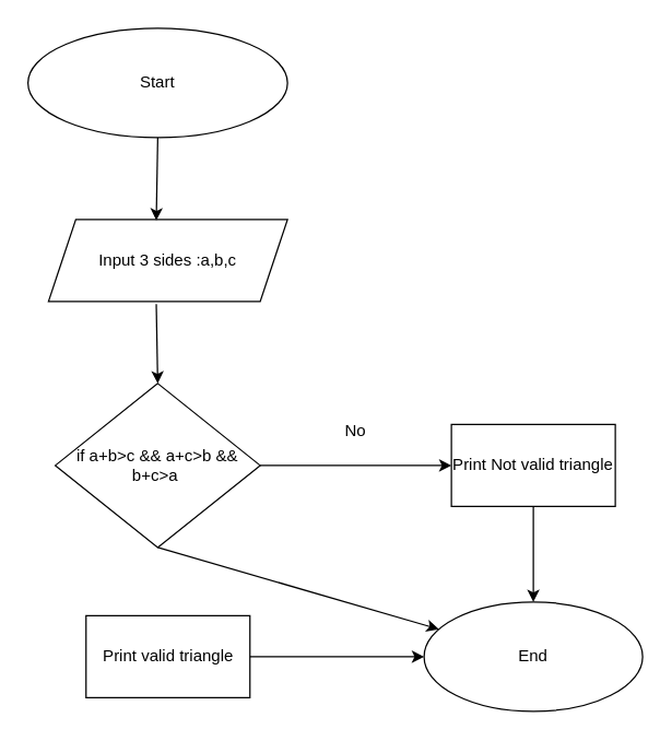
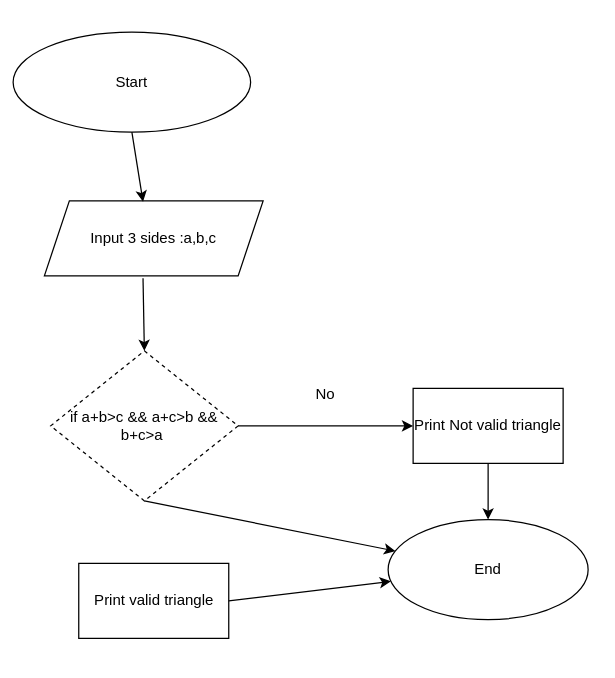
- <mxCell id="2" value="Start" style="ellipse;whiteSpace=wrap;html=1;" vertex="1" parent="1"><mxGeometry x="20" y="20" width="190" height="80" as="geometry" /></mxCell>
+ <mxCell id="2" value="Start" style="ellipse;whiteSpace=wrap;html=1;" vertex="1" parent="1"><mxGeometry x="10" y="25" width="190" height="80" as="geometry" /></mxCell>
- <mxCell id="4" value="if a+b&amp;gt;c &amp;amp;&amp;amp; a+c&amp;gt;b &amp;amp;&amp;amp; b+c&amp;gt;a&amp;nbsp;" style="rhombus;whiteSpace=wrap;html=1;" vertex="1" parent="1"><mxGeometry x="40" y="280" width="150" height="120" as="geometry" /></mxCell>
+ <mxCell id="4" value="if a+b&amp;gt;c &amp;amp;&amp;amp; a+c&amp;gt;b &amp;amp;&amp;amp; b+c&amp;gt;a&amp;nbsp;" style="rhombus;whiteSpace=wrap;html=1;dashed=1;" vertex="1" parent="1"><mxGeometry x="40" y="280" width="150" height="120" as="geometry" /></mxCell>
- <mxCell id="7" value="End" style="ellipse;whiteSpace=wrap;html=1;" vertex="1" parent="1"><mxGeometry x="310" y="440" width="160" height="80" as="geometry" /></mxCell>
+ <mxCell id="7" value="End" style="ellipse;whiteSpace=wrap;html=1;" vertex="1" parent="1"><mxGeometry x="310" y="415" width="160" height="80" as="geometry" /></mxCell>
